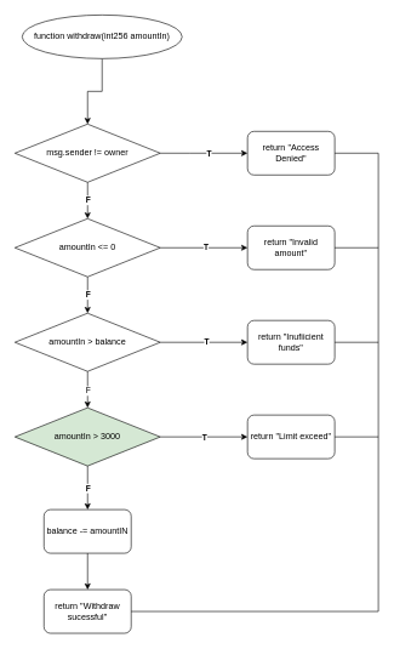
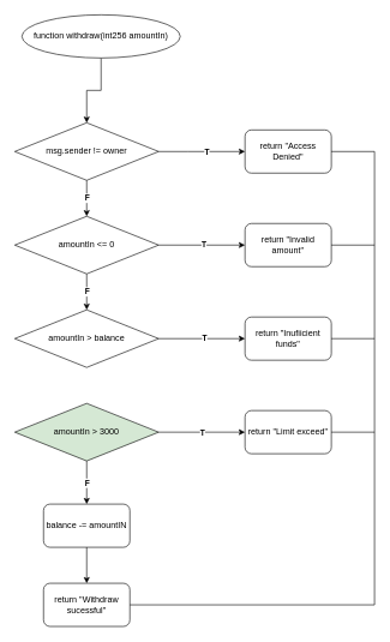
- <mxCell id="18" value="" style="edgeStyle=orthogonalEdgeStyle;rounded=0;orthogonalLoop=1;jettySize=auto;html=1;" edge="1" parent="1" source="20" target="26"><mxGeometry relative="1" as="geometry" /></mxCell>
- <mxCell id="19" value="F" style="edgeLabel;html=1;align=center;verticalAlign=middle;resizable=0;points=[];" vertex="1" connectable="0" parent="18"><mxGeometry x="0.025" relative="1" as="geometry"><mxPoint as="offset" /></mxGeometry></mxCell>
